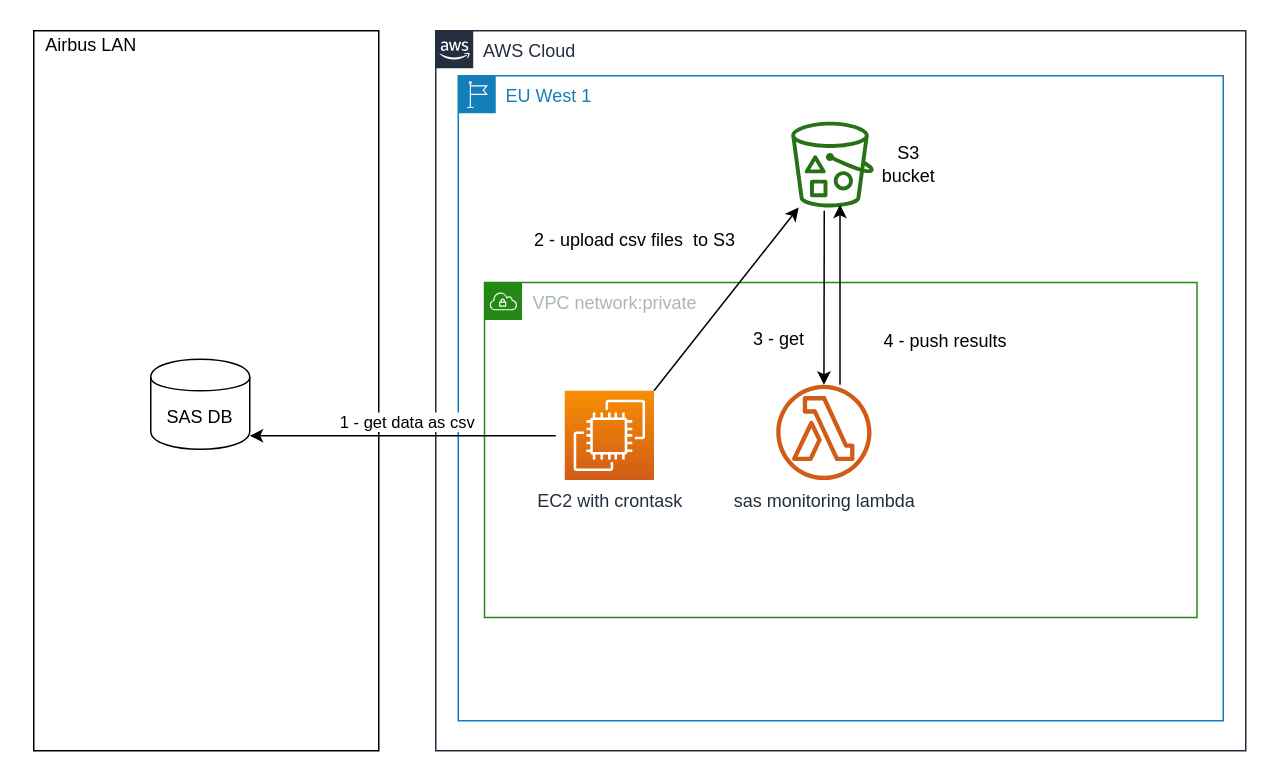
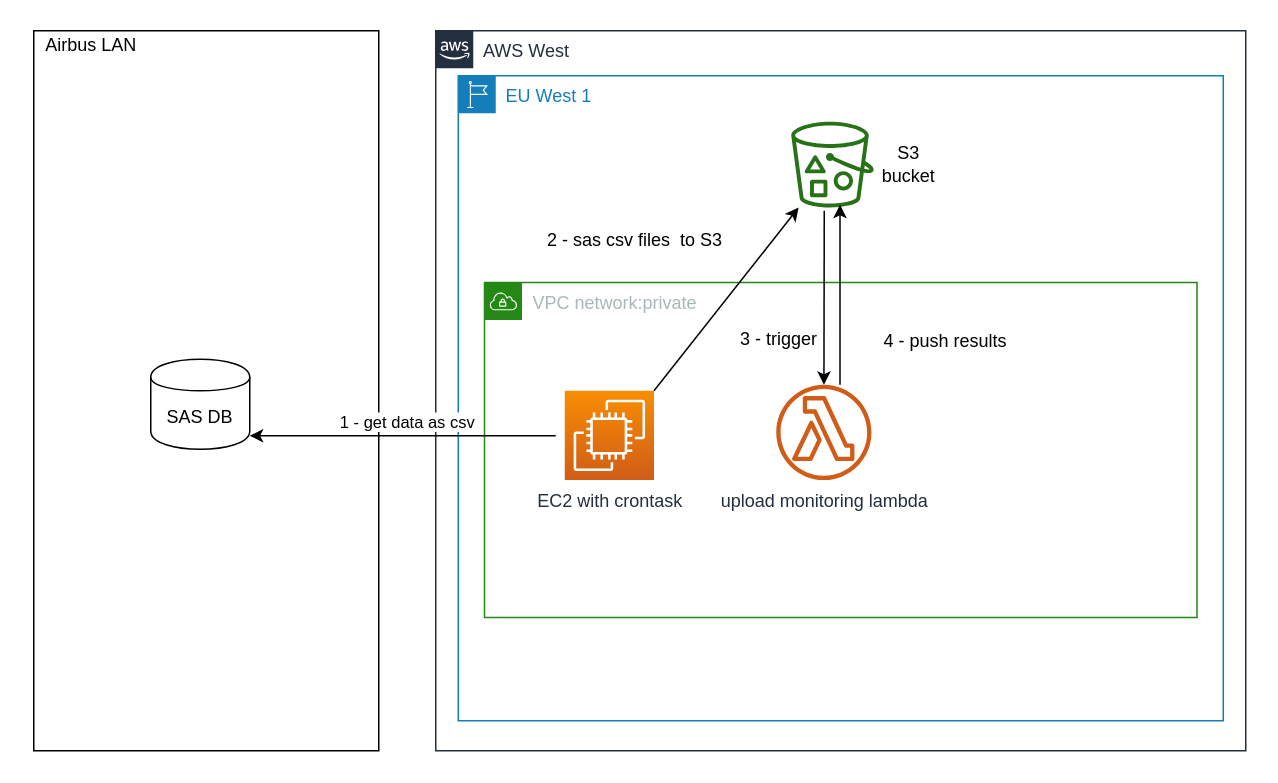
- <mxCell id="2" value="AWS Cloud" style="points=[[0,0],[0.25,0],[0.5,0],[0.75,0],[1,0],[1,0.25],[1,0.5],[1,0.75],[1,1],[0.75,1],[0.5,1],[0.25,1],[0,1],[0,0.75],[0,0.5],[0,0.25]];outlineConnect=0;gradientColor=none;html=1;whiteSpace=wrap;fontSize=12;fontStyle=0;shape=mxgraph.aws4.group;grIcon=mxgraph.aws4.group_aws_cloud_alt;strokeColor=#232F3E;fillColor=none;verticalAlign=top;align=left;spacingLeft=30;fontColor=#232F3E;dashed=0;" vertex="1" parent="1"><mxGeometry x="290" y="20" width="540" height="480" as="geometry" /></mxCell>
+ <mxCell id="2" value="AWS West" style="points=[[0,0],[0.25,0],[0.5,0],[0.75,0],[1,0],[1,0.25],[1,0.5],[1,0.75],[1,1],[0.75,1],[0.5,1],[0.25,1],[0,1],[0,0.75],[0,0.5],[0,0.25]];outlineConnect=0;gradientColor=none;html=1;whiteSpace=wrap;fontSize=12;fontStyle=0;shape=mxgraph.aws4.group;grIcon=mxgraph.aws4.group_aws_cloud_alt;strokeColor=#232F3E;fillColor=none;verticalAlign=top;align=left;spacingLeft=30;fontColor=#232F3E;dashed=0;" vertex="1" parent="1"><mxGeometry x="290" y="20" width="540" height="480" as="geometry" /></mxCell>
- <mxCell id="16" value="2 - upload csv files&amp;nbsp; to S3" style="text;html=1;strokeColor=none;fillColor=none;align=center;verticalAlign=middle;whiteSpace=wrap;rounded=0;" vertex="1" parent="1"><mxGeometry x="350" y="150" width="146" height="20" as="geometry" /></mxCell>
+ <mxCell id="16" value="2 - sas csv files&amp;nbsp; to S3" style="text;html=1;strokeColor=none;fillColor=none;align=center;verticalAlign=middle;whiteSpace=wrap;rounded=0;" vertex="1" parent="1"><mxGeometry x="350" y="150" width="146" height="20" as="geometry" /></mxCell>
- <mxCell id="18" value="3 - get" style="text;html=1;strokeColor=none;fillColor=none;align=center;verticalAlign=middle;whiteSpace=wrap;rounded=0;" vertex="1" parent="1"><mxGeometry x="489" y="216" width="60" height="20" as="geometry" /></mxCell>
+ <mxCell id="18" value="3 - trigger" style="text;html=1;strokeColor=none;fillColor=none;align=center;verticalAlign=middle;whiteSpace=wrap;rounded=0;" vertex="1" parent="1"><mxGeometry x="489" y="216" width="60" height="20" as="geometry" /></mxCell>
- <mxCell id="12" value="sas monitoring lambda" style="outlineConnect=0;fontColor=#232F3E;gradientColor=none;fillColor=#D05C17;strokeColor=none;dashed=0;verticalLabelPosition=bottom;verticalAlign=top;align=center;html=1;fontSize=12;fontStyle=0;aspect=fixed;pointerEvents=1;shape=mxgraph.aws4.lambda_function;" vertex="1" parent="1"><mxGeometry x="517" y="256" width="63.5" height="63.5" as="geometry" /></mxCell>
+ <mxCell id="12" value="upload monitoring lambda" style="outlineConnect=0;fontColor=#232F3E;gradientColor=none;fillColor=#D05C17;strokeColor=none;dashed=0;verticalLabelPosition=bottom;verticalAlign=top;align=center;html=1;fontSize=12;fontStyle=0;aspect=fixed;pointerEvents=1;shape=mxgraph.aws4.lambda_function;" vertex="1" parent="1"><mxGeometry x="517" y="256" width="63.5" height="63.5" as="geometry" /></mxCell>
